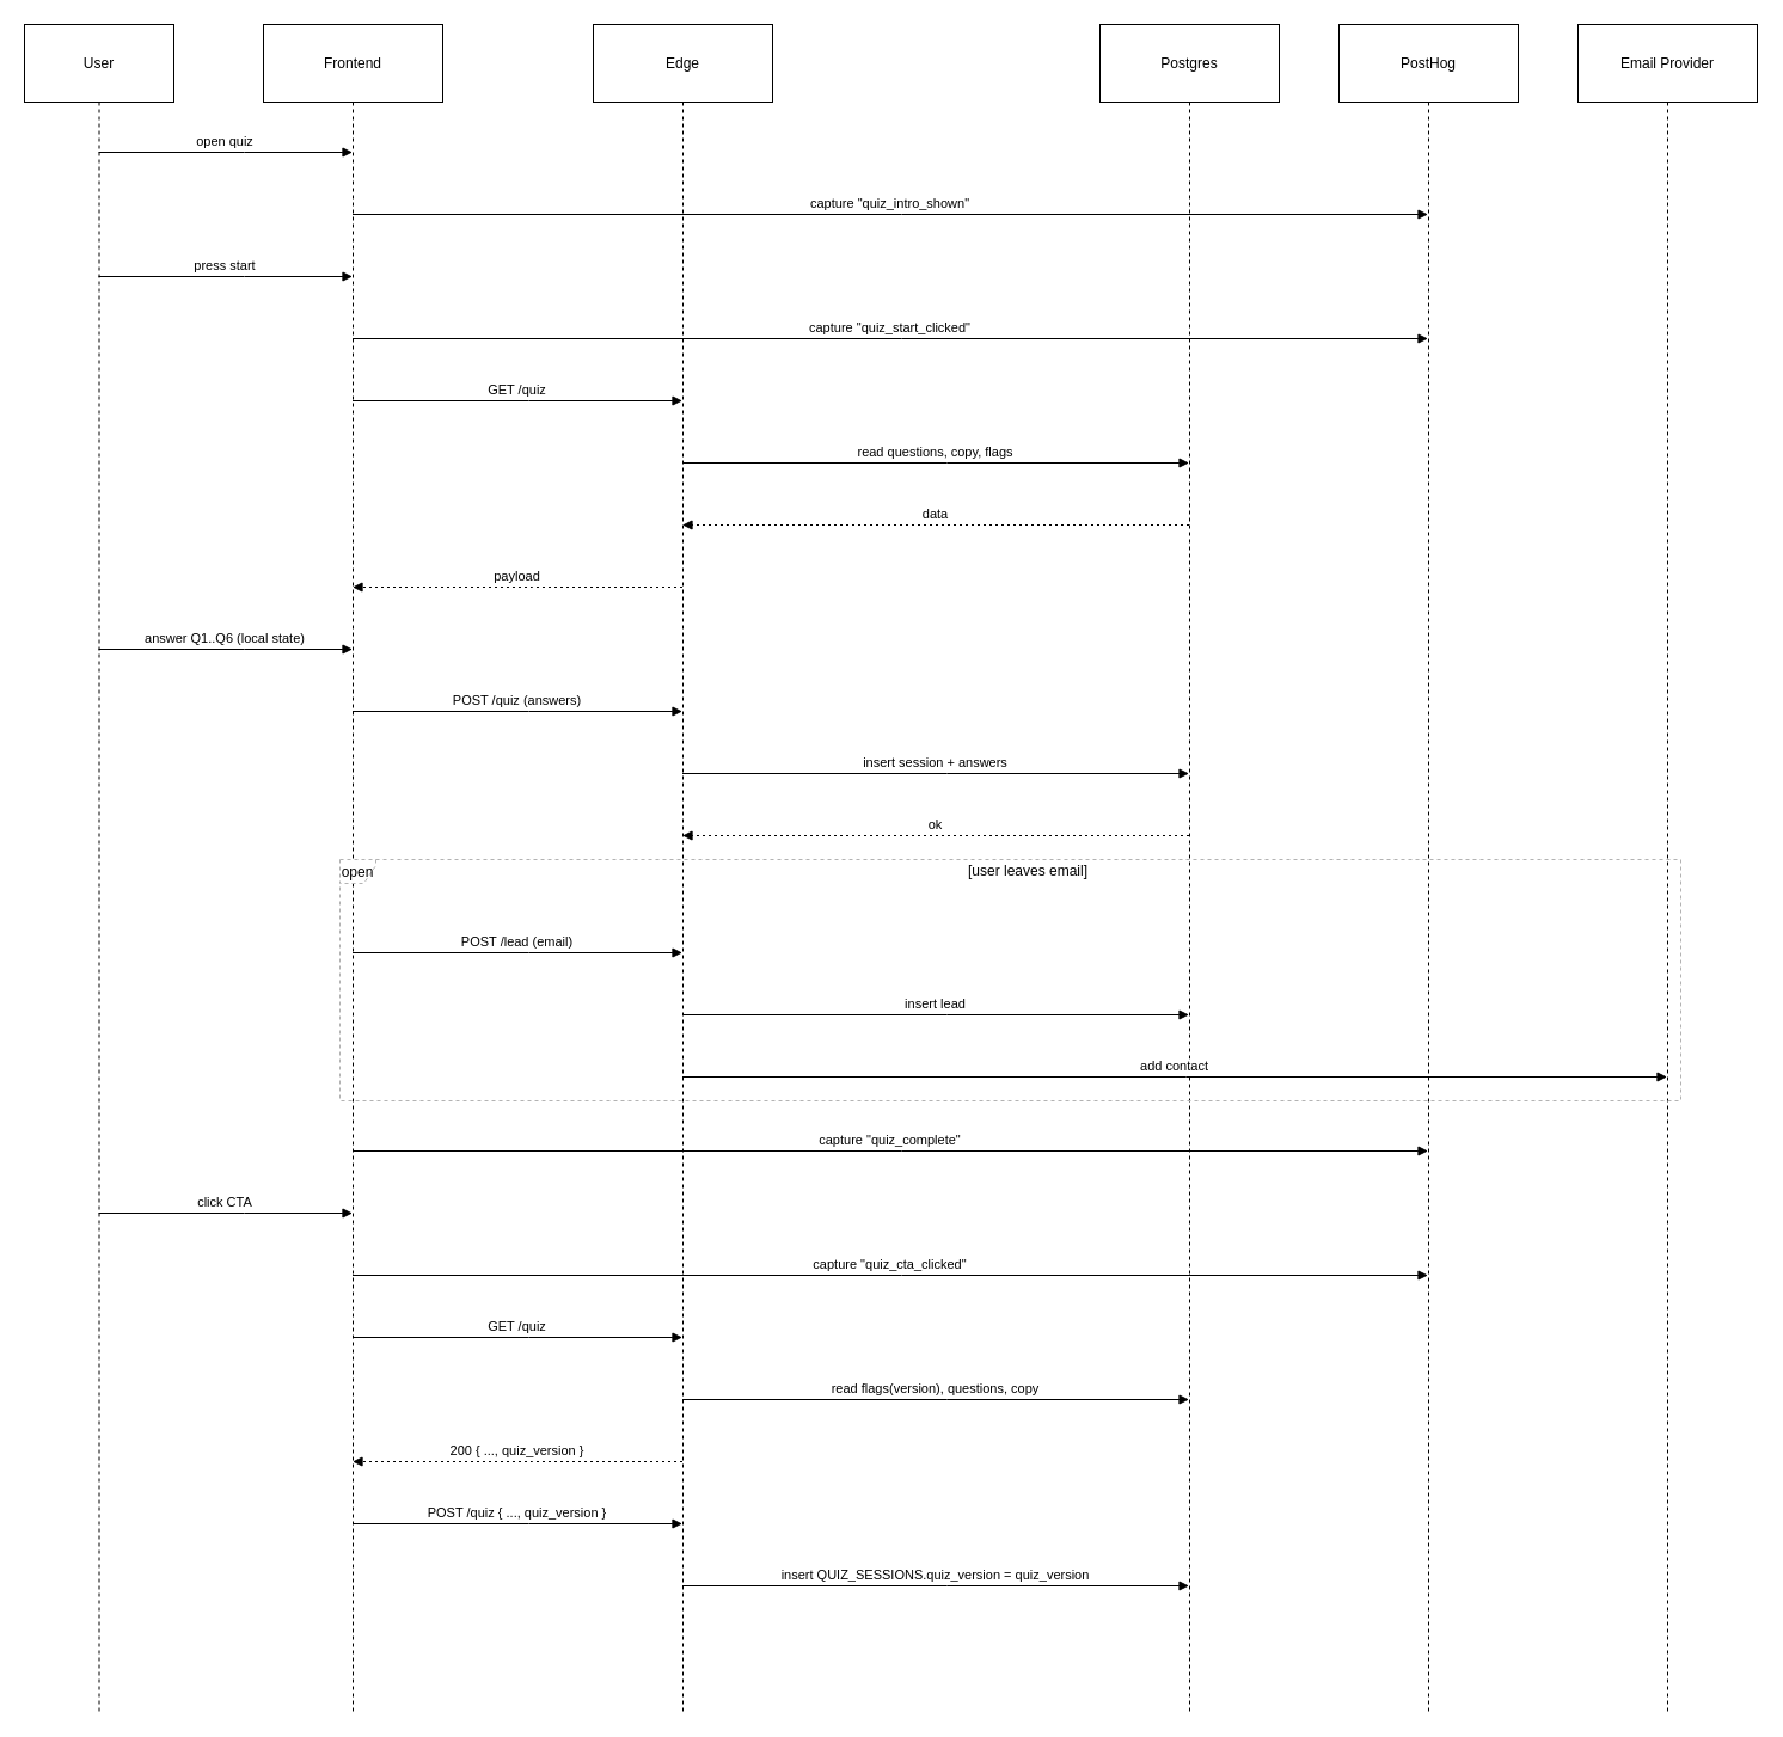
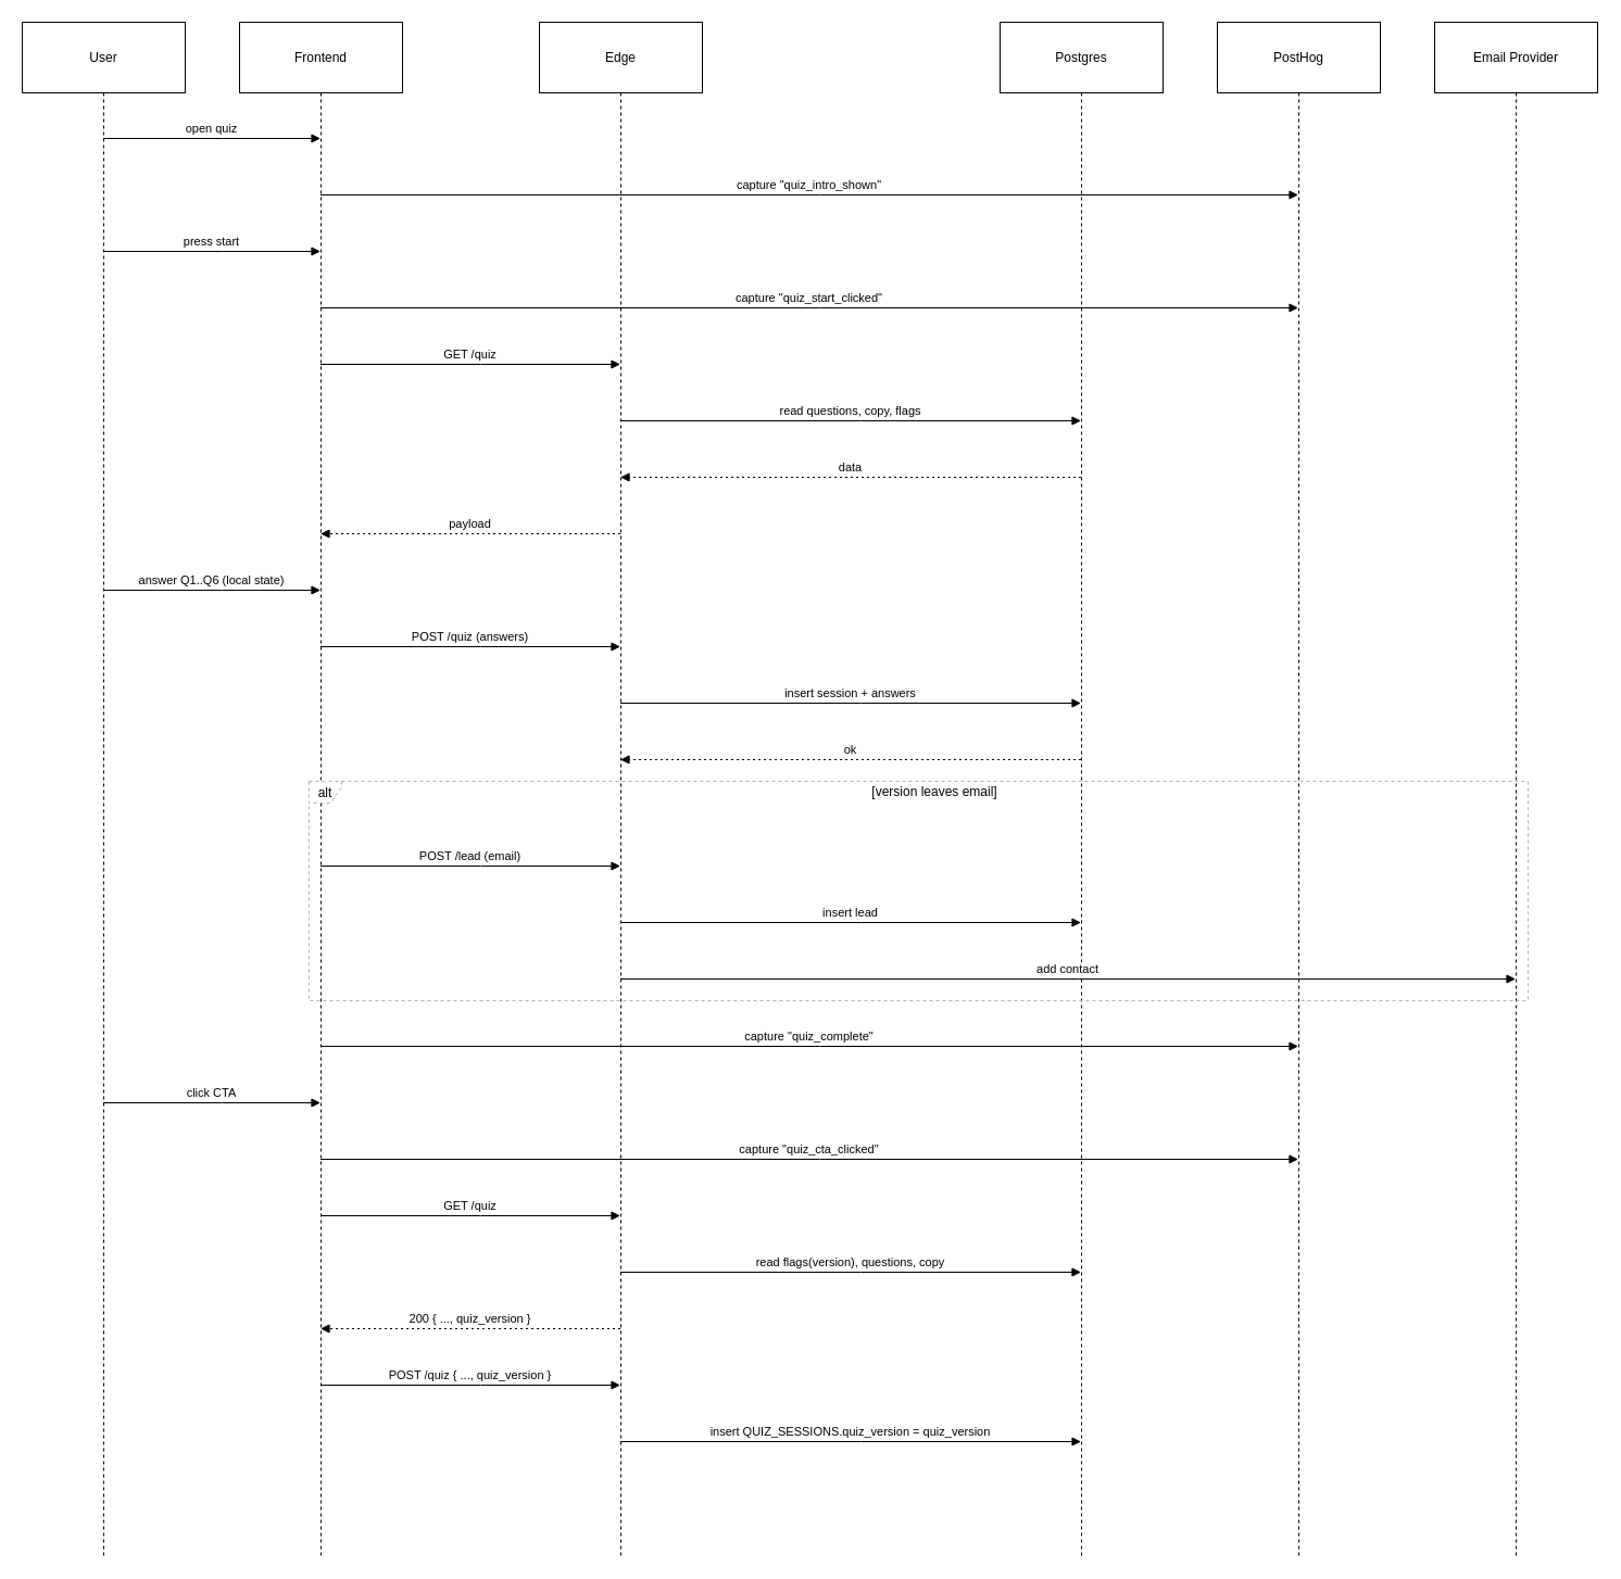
- <mxCell id="2" value="User" style="shape=umlLifeline;perimeter=lifelinePerimeter;whiteSpace=wrap;container=1;dropTarget=0;collapsible=0;recursiveResize=0;outlineConnect=0;portConstraint=eastwest;newEdgeStyle={&quot;edgeStyle&quot;:&quot;elbowEdgeStyle&quot;,&quot;elbow&quot;:&quot;vertical&quot;,&quot;curved&quot;:0,&quot;rounded&quot;:0};size=65;" vertex="1" parent="1"><mxGeometry x="20" y="20" width="125" height="1412" as="geometry" /></mxCell>
+ <mxCell id="2" value="User" style="shape=umlLifeline;perimeter=lifelinePerimeter;whiteSpace=wrap;container=1;dropTarget=0;collapsible=0;recursiveResize=0;outlineConnect=0;portConstraint=eastwest;newEdgeStyle={&quot;edgeStyle&quot;:&quot;elbowEdgeStyle&quot;,&quot;elbow&quot;:&quot;vertical&quot;,&quot;curved&quot;:0,&quot;rounded&quot;:0};size=65;" vertex="1" parent="1"><mxGeometry x="20" y="20" width="150" height="1412" as="geometry" /></mxCell>
- <mxCell id="8" value="open" style="shape=umlFrame;dashed=1;pointerEvents=0;dropTarget=0;strokeColor=#B3B3B3;height=20;width=30" vertex="1" parent="1"><mxGeometry x="284" y="719" width="1122" height="202" as="geometry" /></mxCell>
+ <mxCell id="8" value="alt" style="shape=umlFrame;dashed=1;pointerEvents=0;dropTarget=0;strokeColor=#B3B3B3;height=20;width=30" vertex="1" parent="1"><mxGeometry x="284" y="719" width="1122" height="202" as="geometry" /></mxCell>
- <mxCell id="9" value="[user leaves email]" style="text;strokeColor=none;fillColor=none;align=center;verticalAlign=middle;whiteSpace=wrap;" vertex="1" parent="8"><mxGeometry x="30" width="1092" height="20" as="geometry" /></mxCell>
+ <mxCell id="9" value="[version leaves email]" style="text;strokeColor=none;fillColor=none;align=center;verticalAlign=middle;whiteSpace=wrap;" vertex="1" parent="8"><mxGeometry x="30" width="1092" height="20" as="geometry" /></mxCell>
